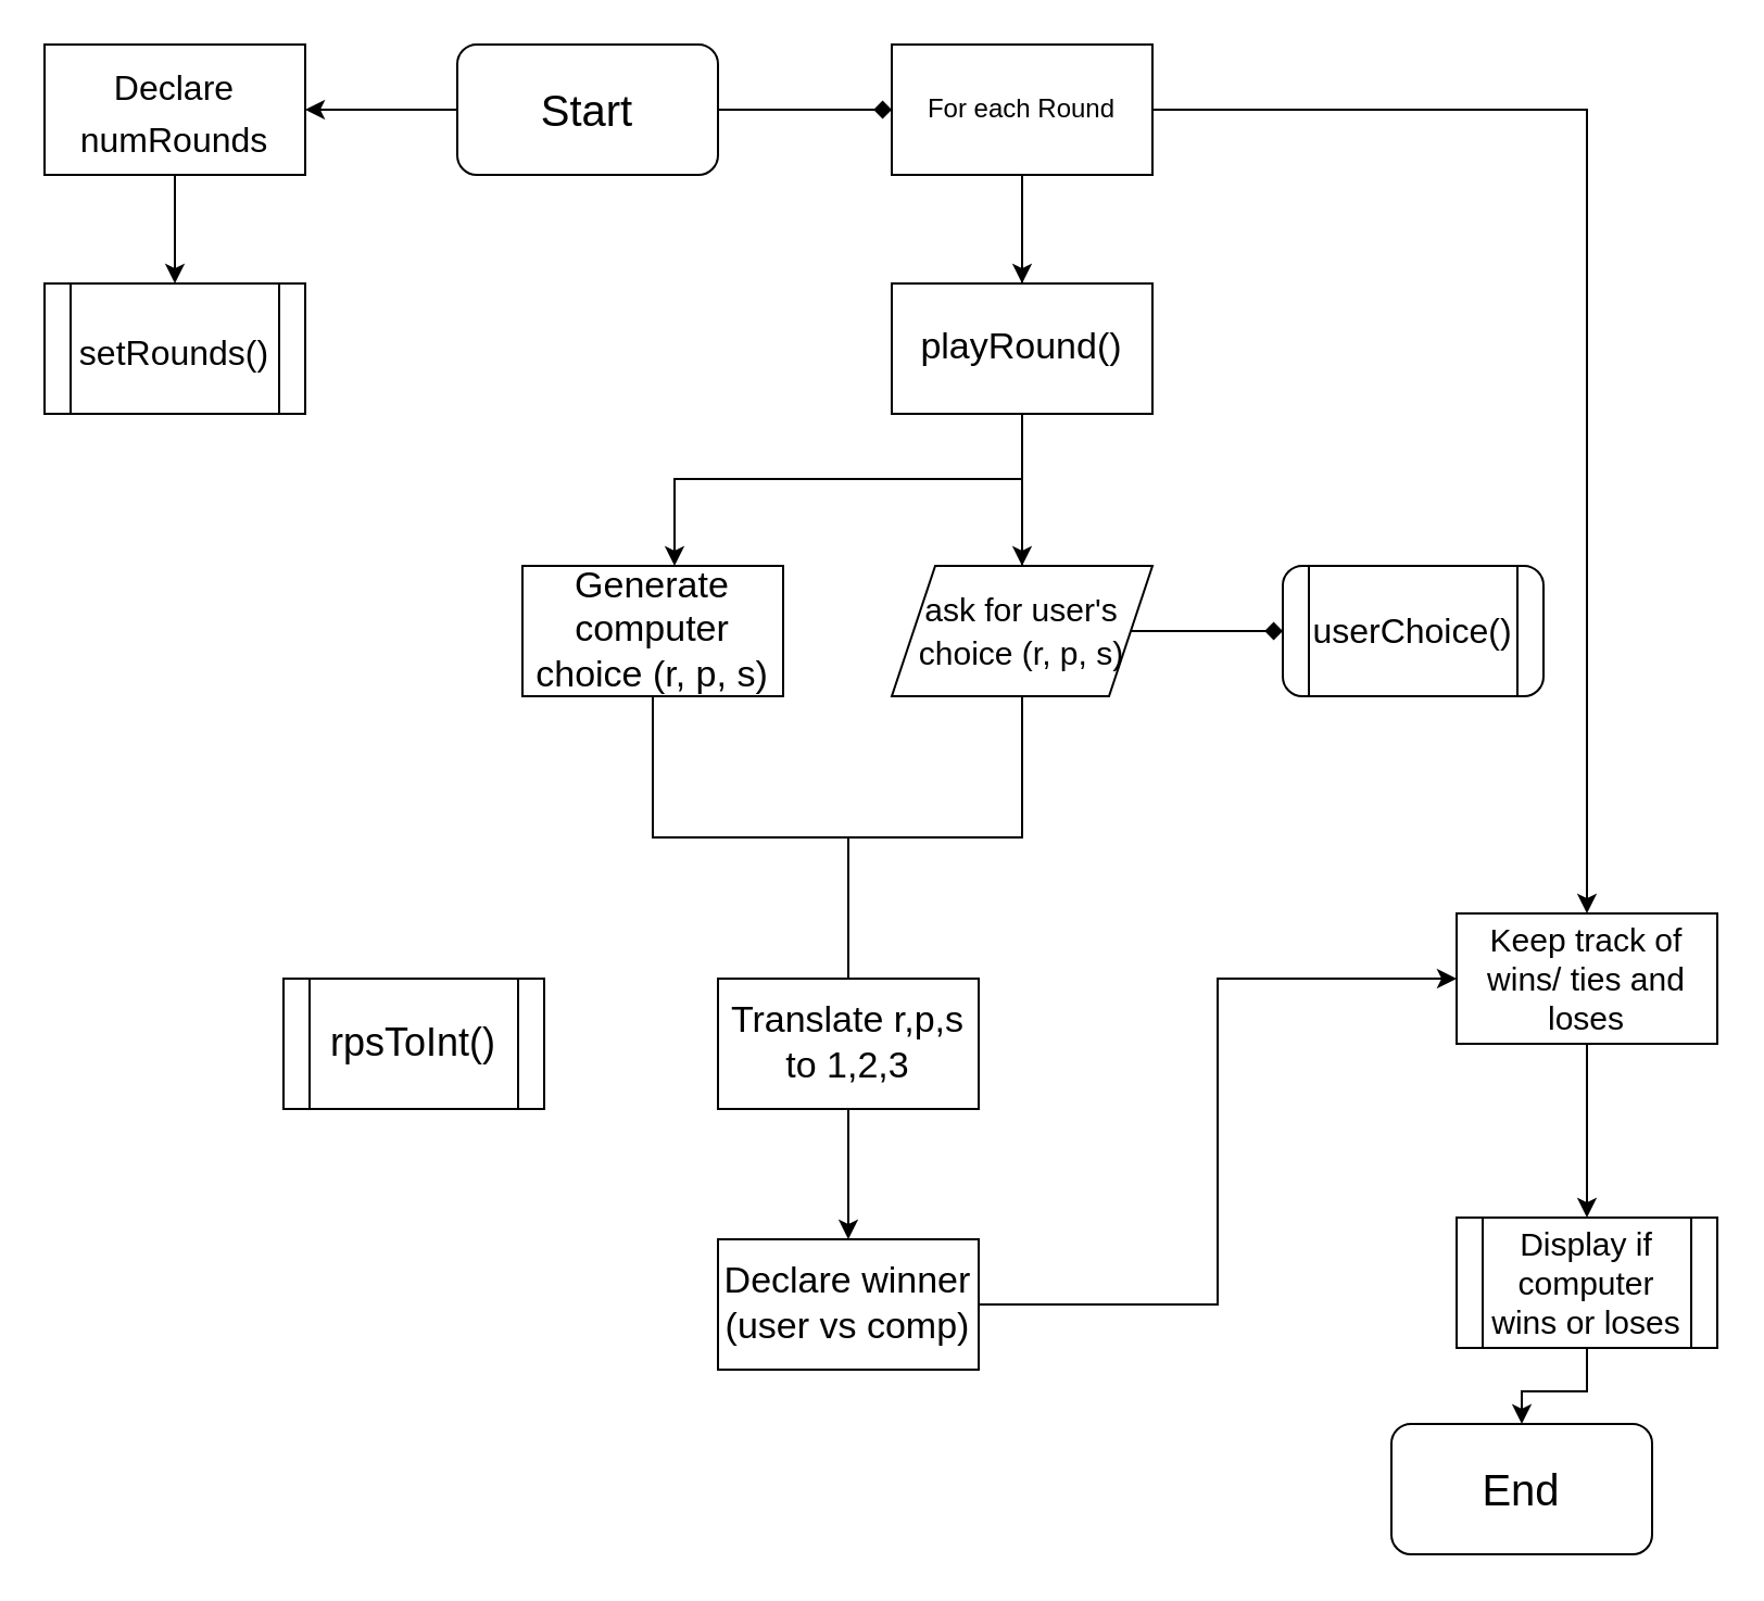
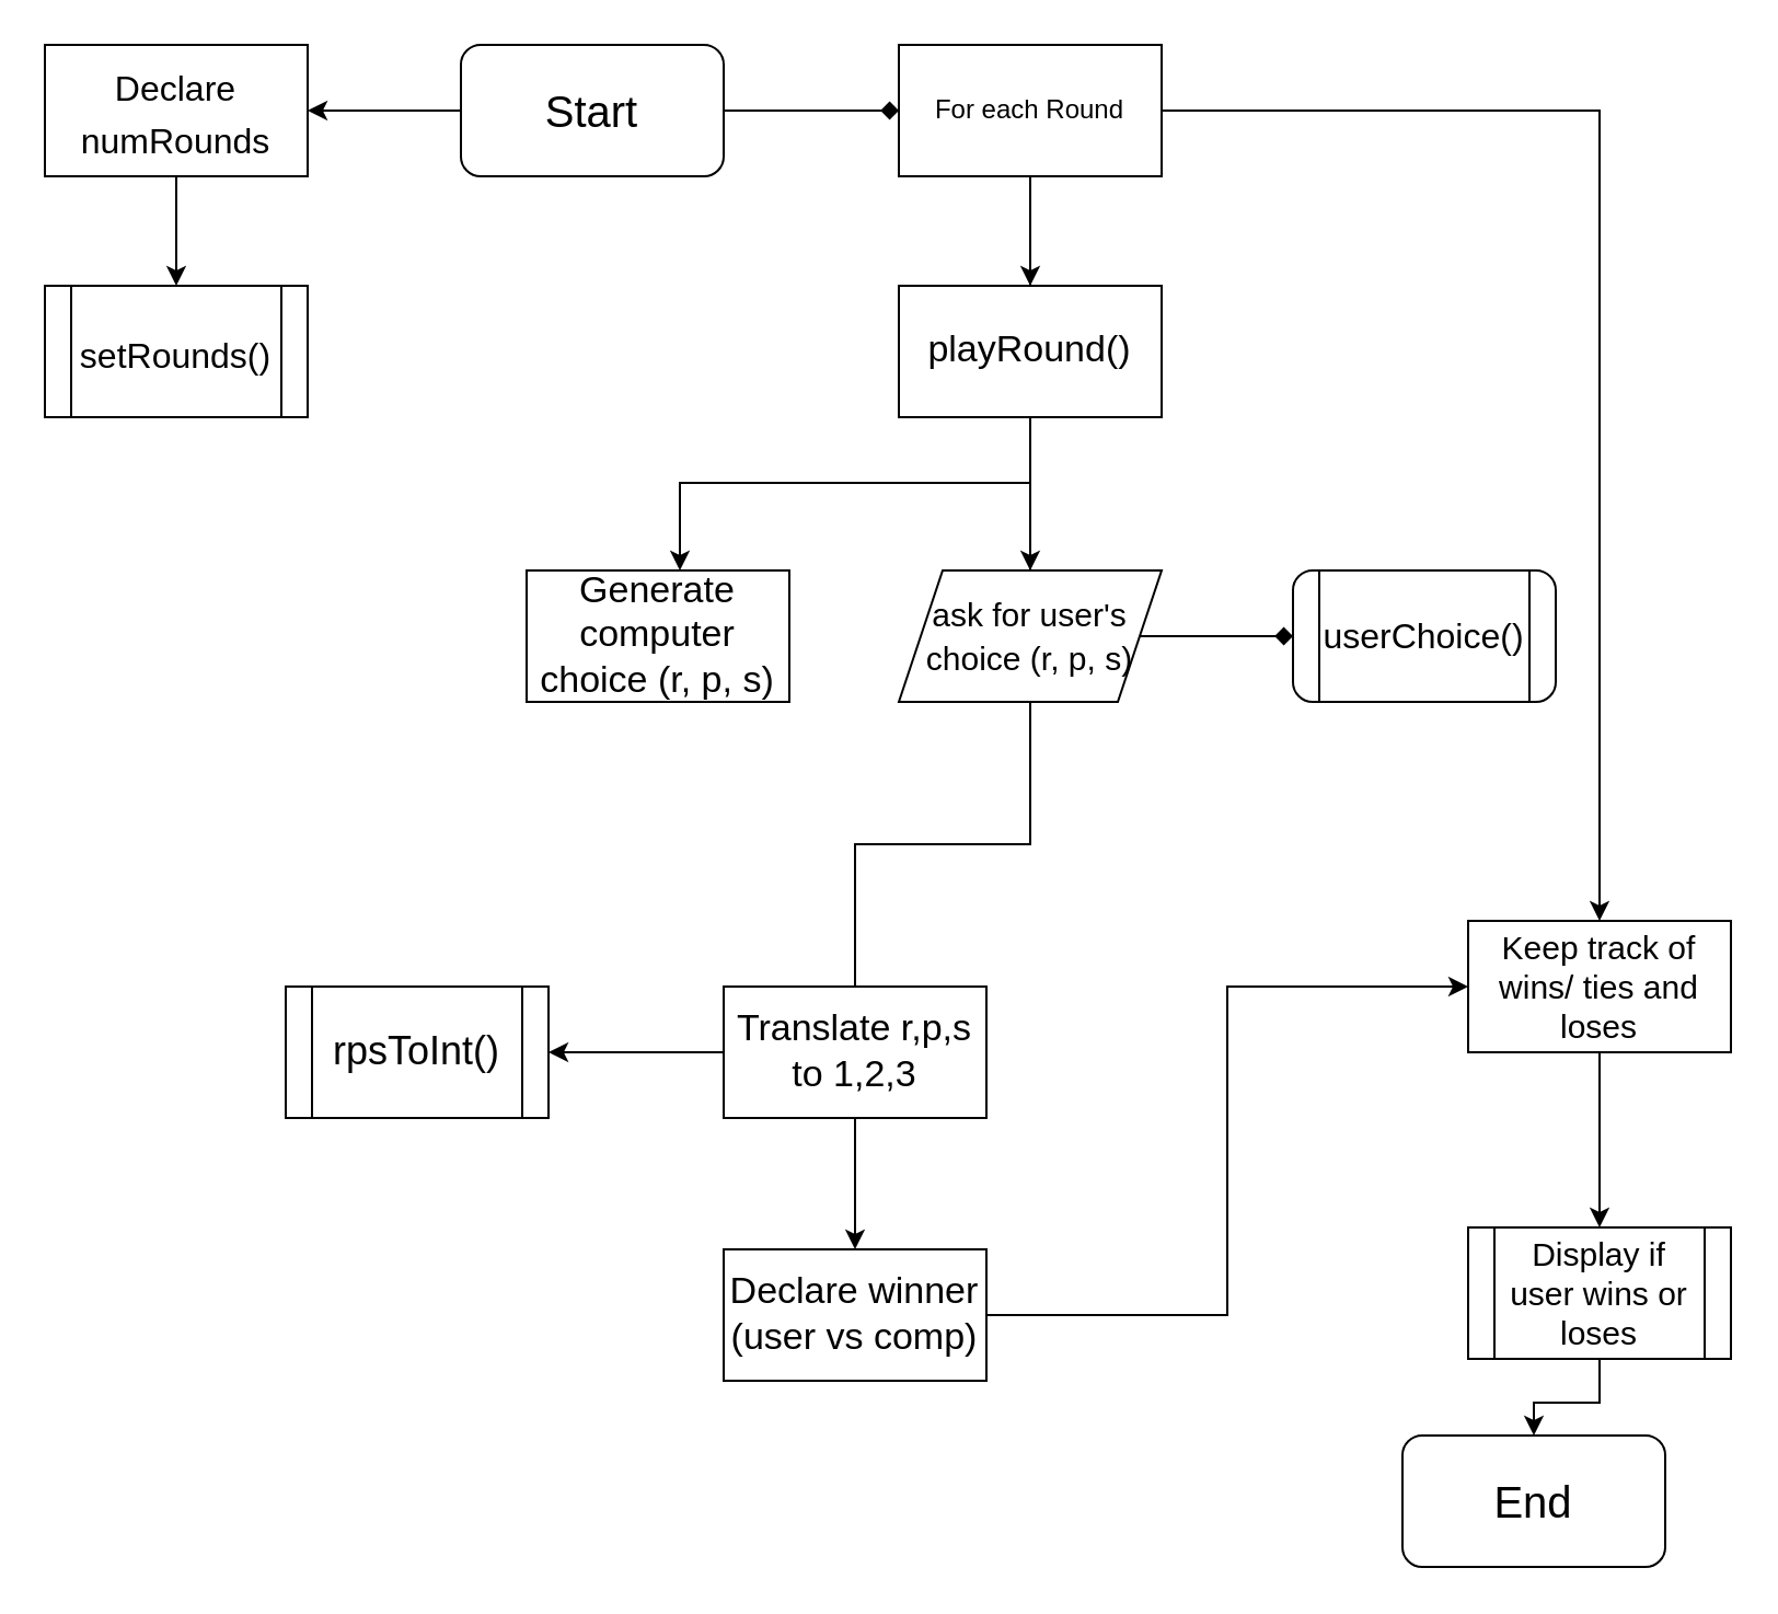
- <mxCell id="31" value="" style="edgeStyle=orthogonalEdgeStyle;rounded=0;orthogonalLoop=1;jettySize=auto;html=1;fontSize=16;endArrow=none;" edge="1" parent="1" source="18" target="30"><mxGeometry relative="1" as="geometry"><mxPoint x="300" y="320" as="sourcePoint" /><mxPoint x="390" y="540" as="targetPoint" /><Array as="points" /></mxGeometry></mxCell>
+ <mxCell id="29" value="" style="edgeStyle=orthogonalEdgeStyle;rounded=0;orthogonalLoop=1;jettySize=auto;html=1;fontSize=17;" edge="1" parent="1" source="30" target="32"><mxGeometry relative="1" as="geometry" /></mxCell>
- <mxCell id="27" value="Display if computer wins or loses" style="shape=process;whiteSpace=wrap;html=1;backgroundOutline=1;rounded=0;fontSize=15;" vertex="1" parent="1"><mxGeometry x="670" y="560" width="120" height="60" as="geometry" /></mxCell>
+ <mxCell id="27" value="Display if user wins or loses" style="shape=process;whiteSpace=wrap;html=1;backgroundOutline=1;rounded=0;fontSize=15;" vertex="1" parent="1"><mxGeometry x="670" y="560" width="120" height="60" as="geometry" /></mxCell>
